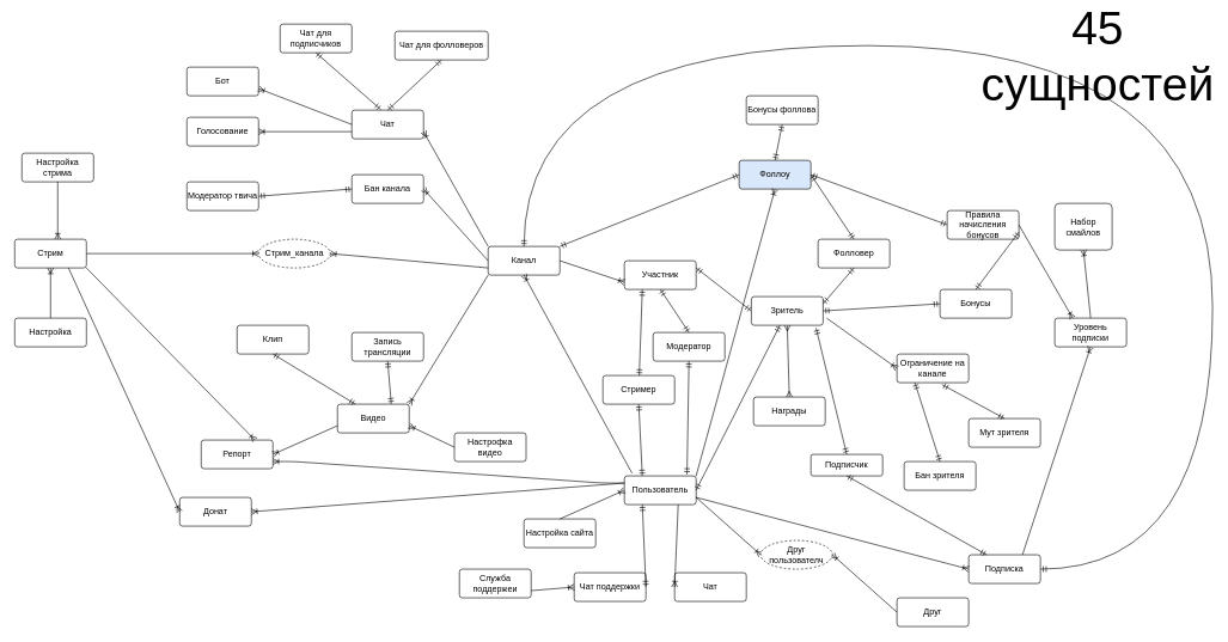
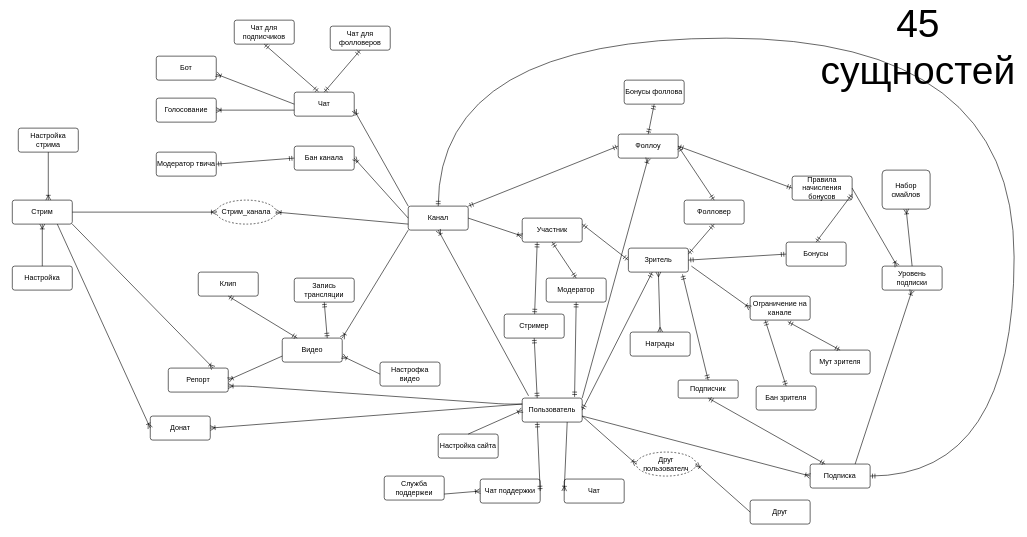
- <mxCell id="42" value="Чат для фолловеров" style="rounded=1;arcSize=10;whiteSpace=wrap;html=1;align=center;" parent="1" vertex="1"><mxGeometry x="550" y="30" width="130" height="40" as="geometry" /></mxCell>
+ <mxCell id="42" value="Чат для фолловеров" style="rounded=1;arcSize=10;whiteSpace=wrap;html=1;align=center;" parent="1" vertex="1"><mxGeometry x="550" y="30" width="100" height="40" as="geometry" /></mxCell>
- <mxCell id="7" value="Фоллоу" style="rounded=1;arcSize=10;whiteSpace=wrap;html=1;align=center;fillColor=#dae8fc;" parent="1" vertex="1"><mxGeometry x="1030" y="210" width="100" height="40" as="geometry" /></mxCell>
+ <mxCell id="7" value="Фоллоу" style="rounded=1;arcSize=10;whiteSpace=wrap;html=1;align=center;" parent="1" vertex="1"><mxGeometry x="1030" y="210" width="100" height="40" as="geometry" /></mxCell>
